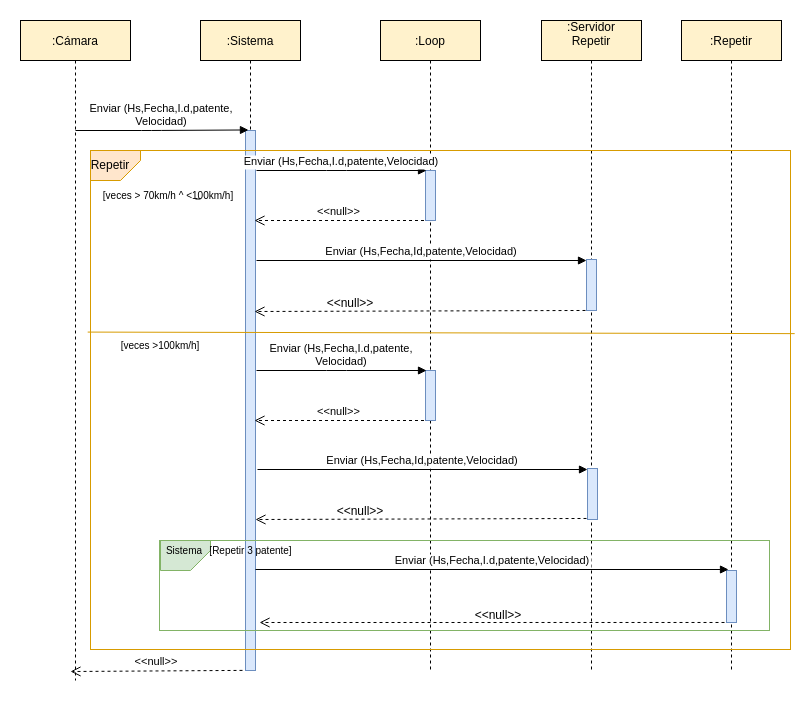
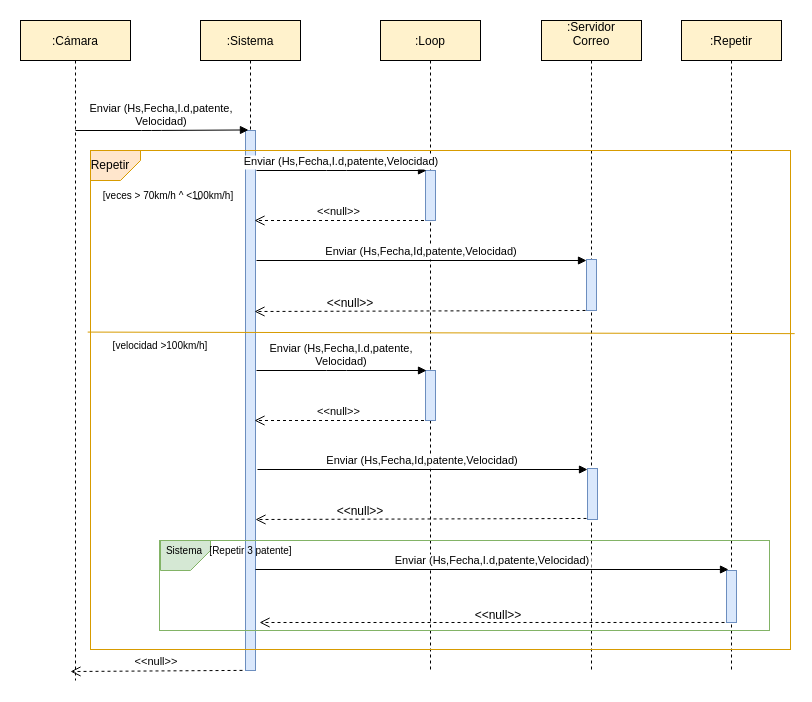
- <mxCell id="11" value=":Servidor&#10;Repetir&#10;" style="shape=umlLifeline;perimeter=lifelinePerimeter;container=1;collapsible=0;recursiveResize=0;rounded=0;shadow=0;strokeWidth=1;fillColor=#fff2cc;strokeColor=default;" parent="1" vertex="1"><mxGeometry x="541" y="20" width="100" height="650" as="geometry" /></mxCell>
+ <mxCell id="11" value=":Servidor&#10;Correo&#10;" style="shape=umlLifeline;perimeter=lifelinePerimeter;container=1;collapsible=0;recursiveResize=0;rounded=0;shadow=0;strokeWidth=1;fillColor=#fff2cc;strokeColor=default;" parent="1" vertex="1"><mxGeometry x="541" y="20" width="100" height="650" as="geometry" /></mxCell>
- <mxCell id="33" value="&lt;font style=&quot;vertical-align: inherit; font-size: 10px;&quot;&gt;&lt;font style=&quot;vertical-align: inherit; font-size: 10px;&quot;&gt;&lt;font style=&quot;vertical-align: inherit;&quot;&gt;&lt;font style=&quot;vertical-align: inherit;&quot;&gt;&lt;font style=&quot;vertical-align: inherit;&quot;&gt;&lt;font style=&quot;vertical-align: inherit;&quot;&gt;&lt;font style=&quot;vertical-align: inherit;&quot;&gt;&lt;font style=&quot;vertical-align: inherit;&quot;&gt;&lt;font style=&quot;vertical-align: inherit;&quot;&gt;&lt;font style=&quot;vertical-align: inherit;&quot;&gt;[veces &amp;gt;100km/h]&lt;/font&gt;&lt;/font&gt;&lt;/font&gt;&lt;/font&gt;&lt;/font&gt;&lt;/font&gt;&lt;/font&gt;&lt;/font&gt;&lt;/font&gt;&lt;/font&gt;" style="text;html=1;strokeColor=none;fillColor=none;align=center;verticalAlign=middle;whiteSpace=wrap;rounded=0;fontSize=10;" parent="1" vertex="1"><mxGeometry x="70" y="330" width="180" height="30" as="geometry" /></mxCell>
+ <mxCell id="33" value="&lt;font style=&quot;vertical-align: inherit; font-size: 10px;&quot;&gt;&lt;font style=&quot;vertical-align: inherit; font-size: 10px;&quot;&gt;&lt;font style=&quot;vertical-align: inherit;&quot;&gt;&lt;font style=&quot;vertical-align: inherit;&quot;&gt;&lt;font style=&quot;vertical-align: inherit;&quot;&gt;&lt;font style=&quot;vertical-align: inherit;&quot;&gt;&lt;font style=&quot;vertical-align: inherit;&quot;&gt;&lt;font style=&quot;vertical-align: inherit;&quot;&gt;&lt;font style=&quot;vertical-align: inherit;&quot;&gt;&lt;font style=&quot;vertical-align: inherit;&quot;&gt;[velocidad &amp;gt;100km/h]&lt;/font&gt;&lt;/font&gt;&lt;/font&gt;&lt;/font&gt;&lt;/font&gt;&lt;/font&gt;&lt;/font&gt;&lt;/font&gt;&lt;/font&gt;&lt;/font&gt;" style="text;html=1;strokeColor=none;fillColor=none;align=center;verticalAlign=middle;whiteSpace=wrap;rounded=0;fontSize=10;" parent="1" vertex="1"><mxGeometry x="70" y="330" width="180" height="30" as="geometry" /></mxCell>
